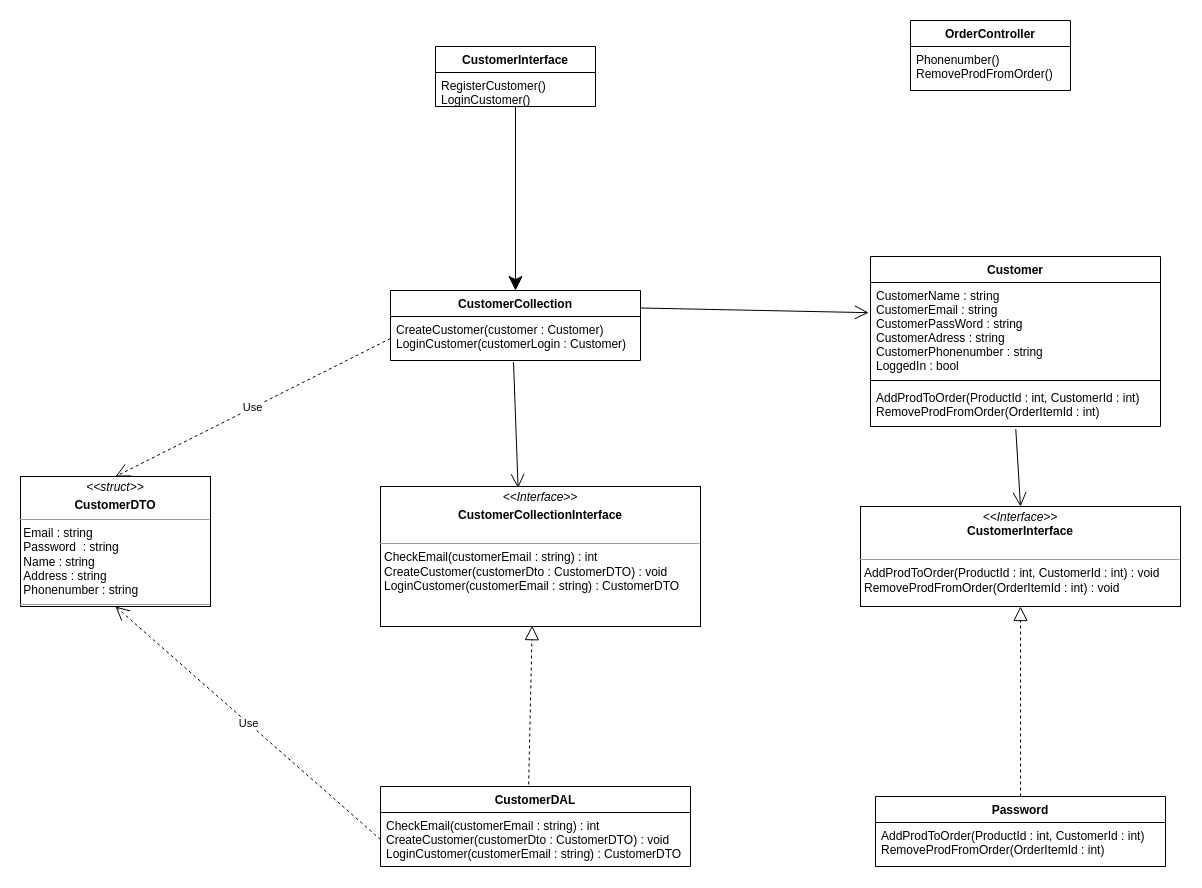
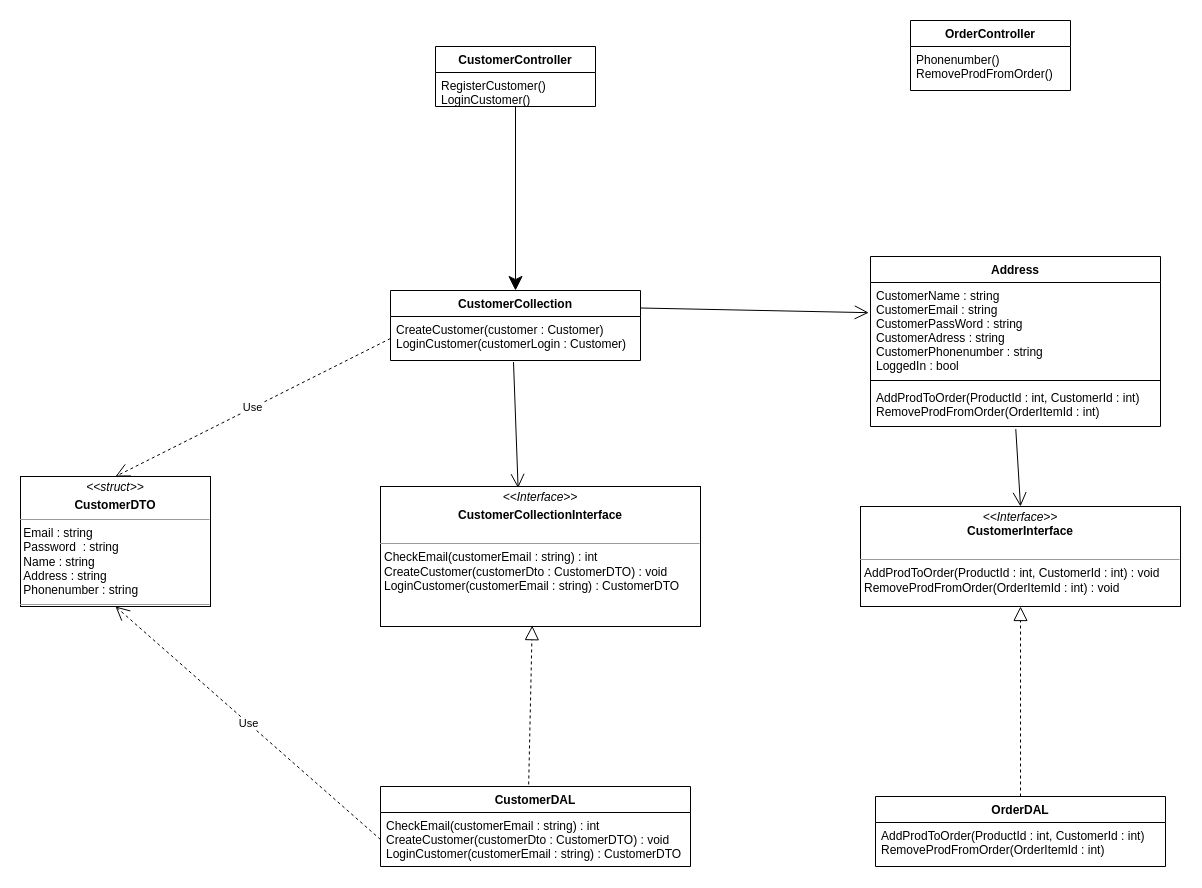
- <mxCell id="22" value="CustomerInterface" style="swimlane;fontStyle=1;align=center;verticalAlign=top;childLayout=stackLayout;horizontal=1;startSize=26;horizontalStack=0;resizeParent=1;resizeParentMax=0;resizeLast=0;collapsible=1;marginBottom=0;" vertex="1" parent="1"><mxGeometry x="435" y="46" width="160" height="60" as="geometry" /></mxCell>
+ <mxCell id="22" value="CustomerController" style="swimlane;fontStyle=1;align=center;verticalAlign=top;childLayout=stackLayout;horizontal=1;startSize=26;horizontalStack=0;resizeParent=1;resizeParentMax=0;resizeLast=0;collapsible=1;marginBottom=0;" vertex="1" parent="1"><mxGeometry x="435" y="46" width="160" height="60" as="geometry" /></mxCell>
- <mxCell id="5" value="Customer" style="swimlane;fontStyle=1;align=center;verticalAlign=top;childLayout=stackLayout;horizontal=1;startSize=26;horizontalStack=0;resizeParent=1;resizeParentMax=0;resizeLast=0;collapsible=1;marginBottom=0;" vertex="1" parent="1"><mxGeometry x="870" y="256" width="290" height="170" as="geometry" /></mxCell>
+ <mxCell id="5" value="Address" style="swimlane;fontStyle=1;align=center;verticalAlign=top;childLayout=stackLayout;horizontal=1;startSize=26;horizontalStack=0;resizeParent=1;resizeParentMax=0;resizeLast=0;collapsible=1;marginBottom=0;" vertex="1" parent="1"><mxGeometry x="870" y="256" width="290" height="170" as="geometry" /></mxCell>
- <mxCell id="13" value="Password" style="swimlane;fontStyle=1;align=center;verticalAlign=top;childLayout=stackLayout;horizontal=1;startSize=26;horizontalStack=0;resizeParent=1;resizeParentMax=0;resizeLast=0;collapsible=1;marginBottom=0;" vertex="1" parent="1"><mxGeometry x="875" y="796" width="290" height="70" as="geometry" /></mxCell>
+ <mxCell id="13" value="OrderDAL" style="swimlane;fontStyle=1;align=center;verticalAlign=top;childLayout=stackLayout;horizontal=1;startSize=26;horizontalStack=0;resizeParent=1;resizeParentMax=0;resizeLast=0;collapsible=1;marginBottom=0;" vertex="1" parent="1"><mxGeometry x="875" y="796" width="290" height="70" as="geometry" /></mxCell>
